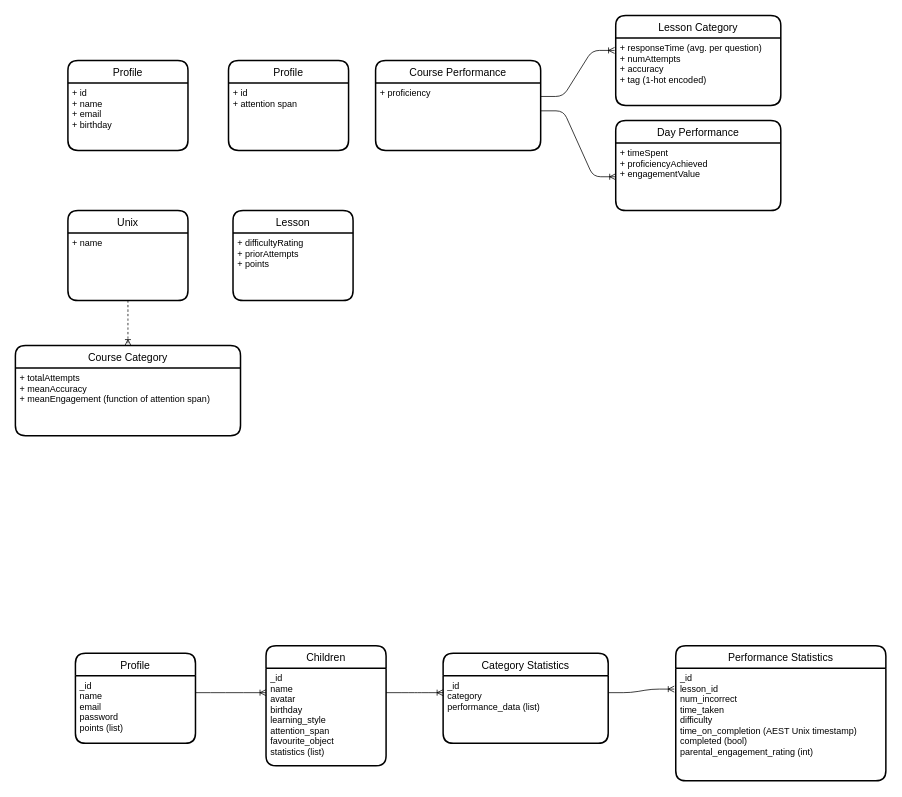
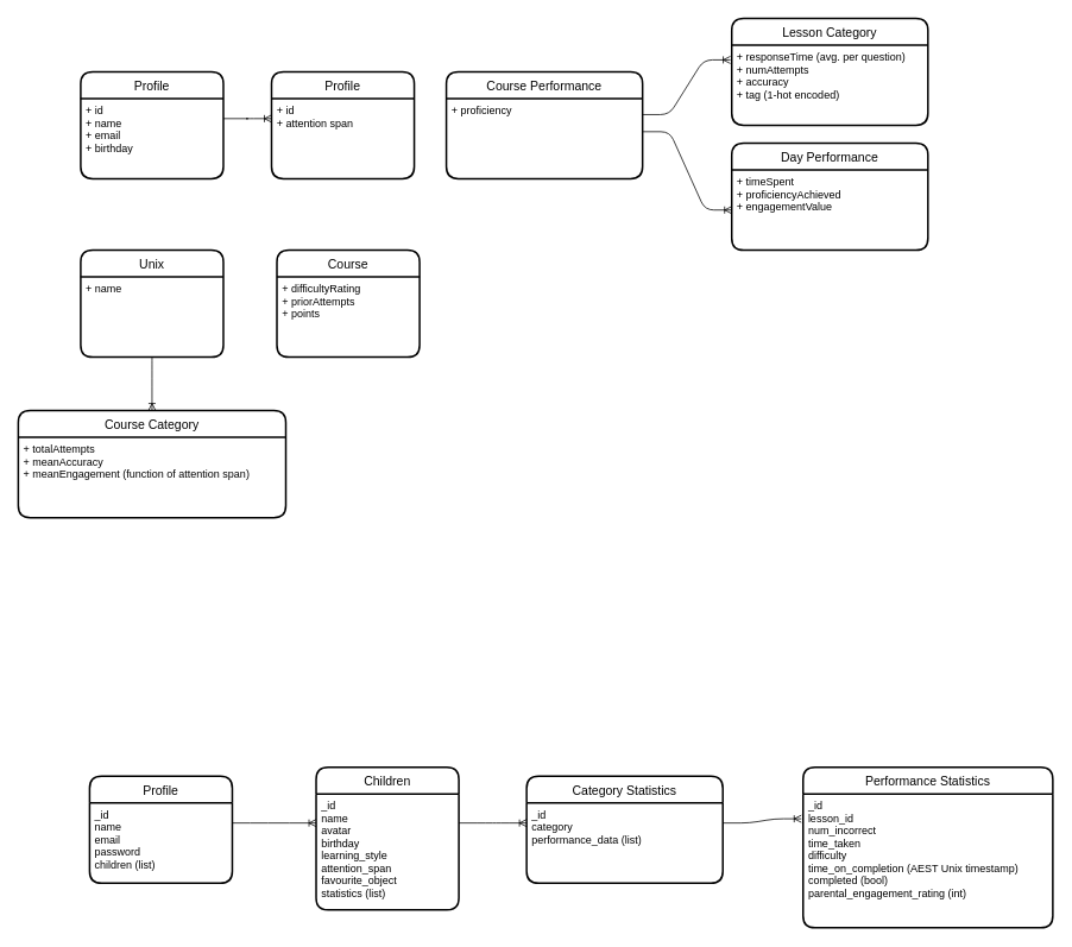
+ <mxCell id="2" value="" style="edgeStyle=entityRelationEdgeStyle;fontSize=12;html=1;endArrow=ERoneToMany;exitX=1;exitY=0.25;exitDx=0;exitDy=0;entryX=0;entryY=0.25;entryDx=0;entryDy=0;" parent="1" source="21" target="4" edge="1"><mxGeometry width="100" height="100" relative="1" as="geometry"><mxPoint x="270" y="132.5" as="sourcePoint" /><mxPoint x="350" y="130" as="targetPoint" /></mxGeometry></mxCell>
- <mxCell id="11" value="Lesson" style="swimlane;childLayout=stackLayout;horizontal=1;startSize=30;horizontalStack=0;rounded=1;fontSize=14;fontStyle=0;strokeWidth=2;resizeParent=0;resizeLast=1;shadow=0;dashed=0;align=center;" parent="1" vertex="1"><mxGeometry x="310" y="280" width="160" height="120" as="geometry" /></mxCell>
+ <mxCell id="11" value="Course" style="swimlane;childLayout=stackLayout;horizontal=1;startSize=30;horizontalStack=0;rounded=1;fontSize=14;fontStyle=0;strokeWidth=2;resizeParent=0;resizeLast=1;shadow=0;dashed=0;align=center;" parent="1" vertex="1"><mxGeometry x="310" y="280" width="160" height="120" as="geometry" /></mxCell>
- <mxCell id="16" value="" style="fontSize=12;html=1;endArrow=ERoneToMany;exitX=0.5;exitY=1;exitDx=0;exitDy=0;entryX=0.5;entryY=0;entryDx=0;entryDy=0;edgeStyle=orthogonalEdgeStyle;curved=1;dashed=1;" parent="1" source="10" target="14" edge="1"><mxGeometry width="100" height="100" relative="1" as="geometry"><mxPoint x="184" y="430" as="sourcePoint" /><mxPoint x="170" y="450" as="targetPoint" /></mxGeometry></mxCell>
+ <mxCell id="16" value="" style="fontSize=12;html=1;endArrow=ERoneToMany;exitX=0.5;exitY=1;exitDx=0;exitDy=0;entryX=0.5;entryY=0;entryDx=0;entryDy=0;edgeStyle=orthogonalEdgeStyle;curved=1;" parent="1" source="10" target="14" edge="1"><mxGeometry width="100" height="100" relative="1" as="geometry"><mxPoint x="184" y="430" as="sourcePoint" /><mxPoint x="170" y="450" as="targetPoint" /></mxGeometry></mxCell>
- <mxCell id="32" value="_id&#10;name&#10;email&#10;password&#10;points (list)" style="align=left;strokeColor=none;fillColor=none;spacingLeft=4;fontSize=12;verticalAlign=top;resizable=0;rotatable=0;part=1;" vertex="1" parent="31"><mxGeometry y="30" width="160" height="90" as="geometry" /></mxCell>
+ <mxCell id="32" value="_id&#10;name&#10;email&#10;password&#10;children (list)" style="align=left;strokeColor=none;fillColor=none;spacingLeft=4;fontSize=12;verticalAlign=top;resizable=0;rotatable=0;part=1;" vertex="1" parent="31"><mxGeometry y="30" width="160" height="90" as="geometry" /></mxCell>
